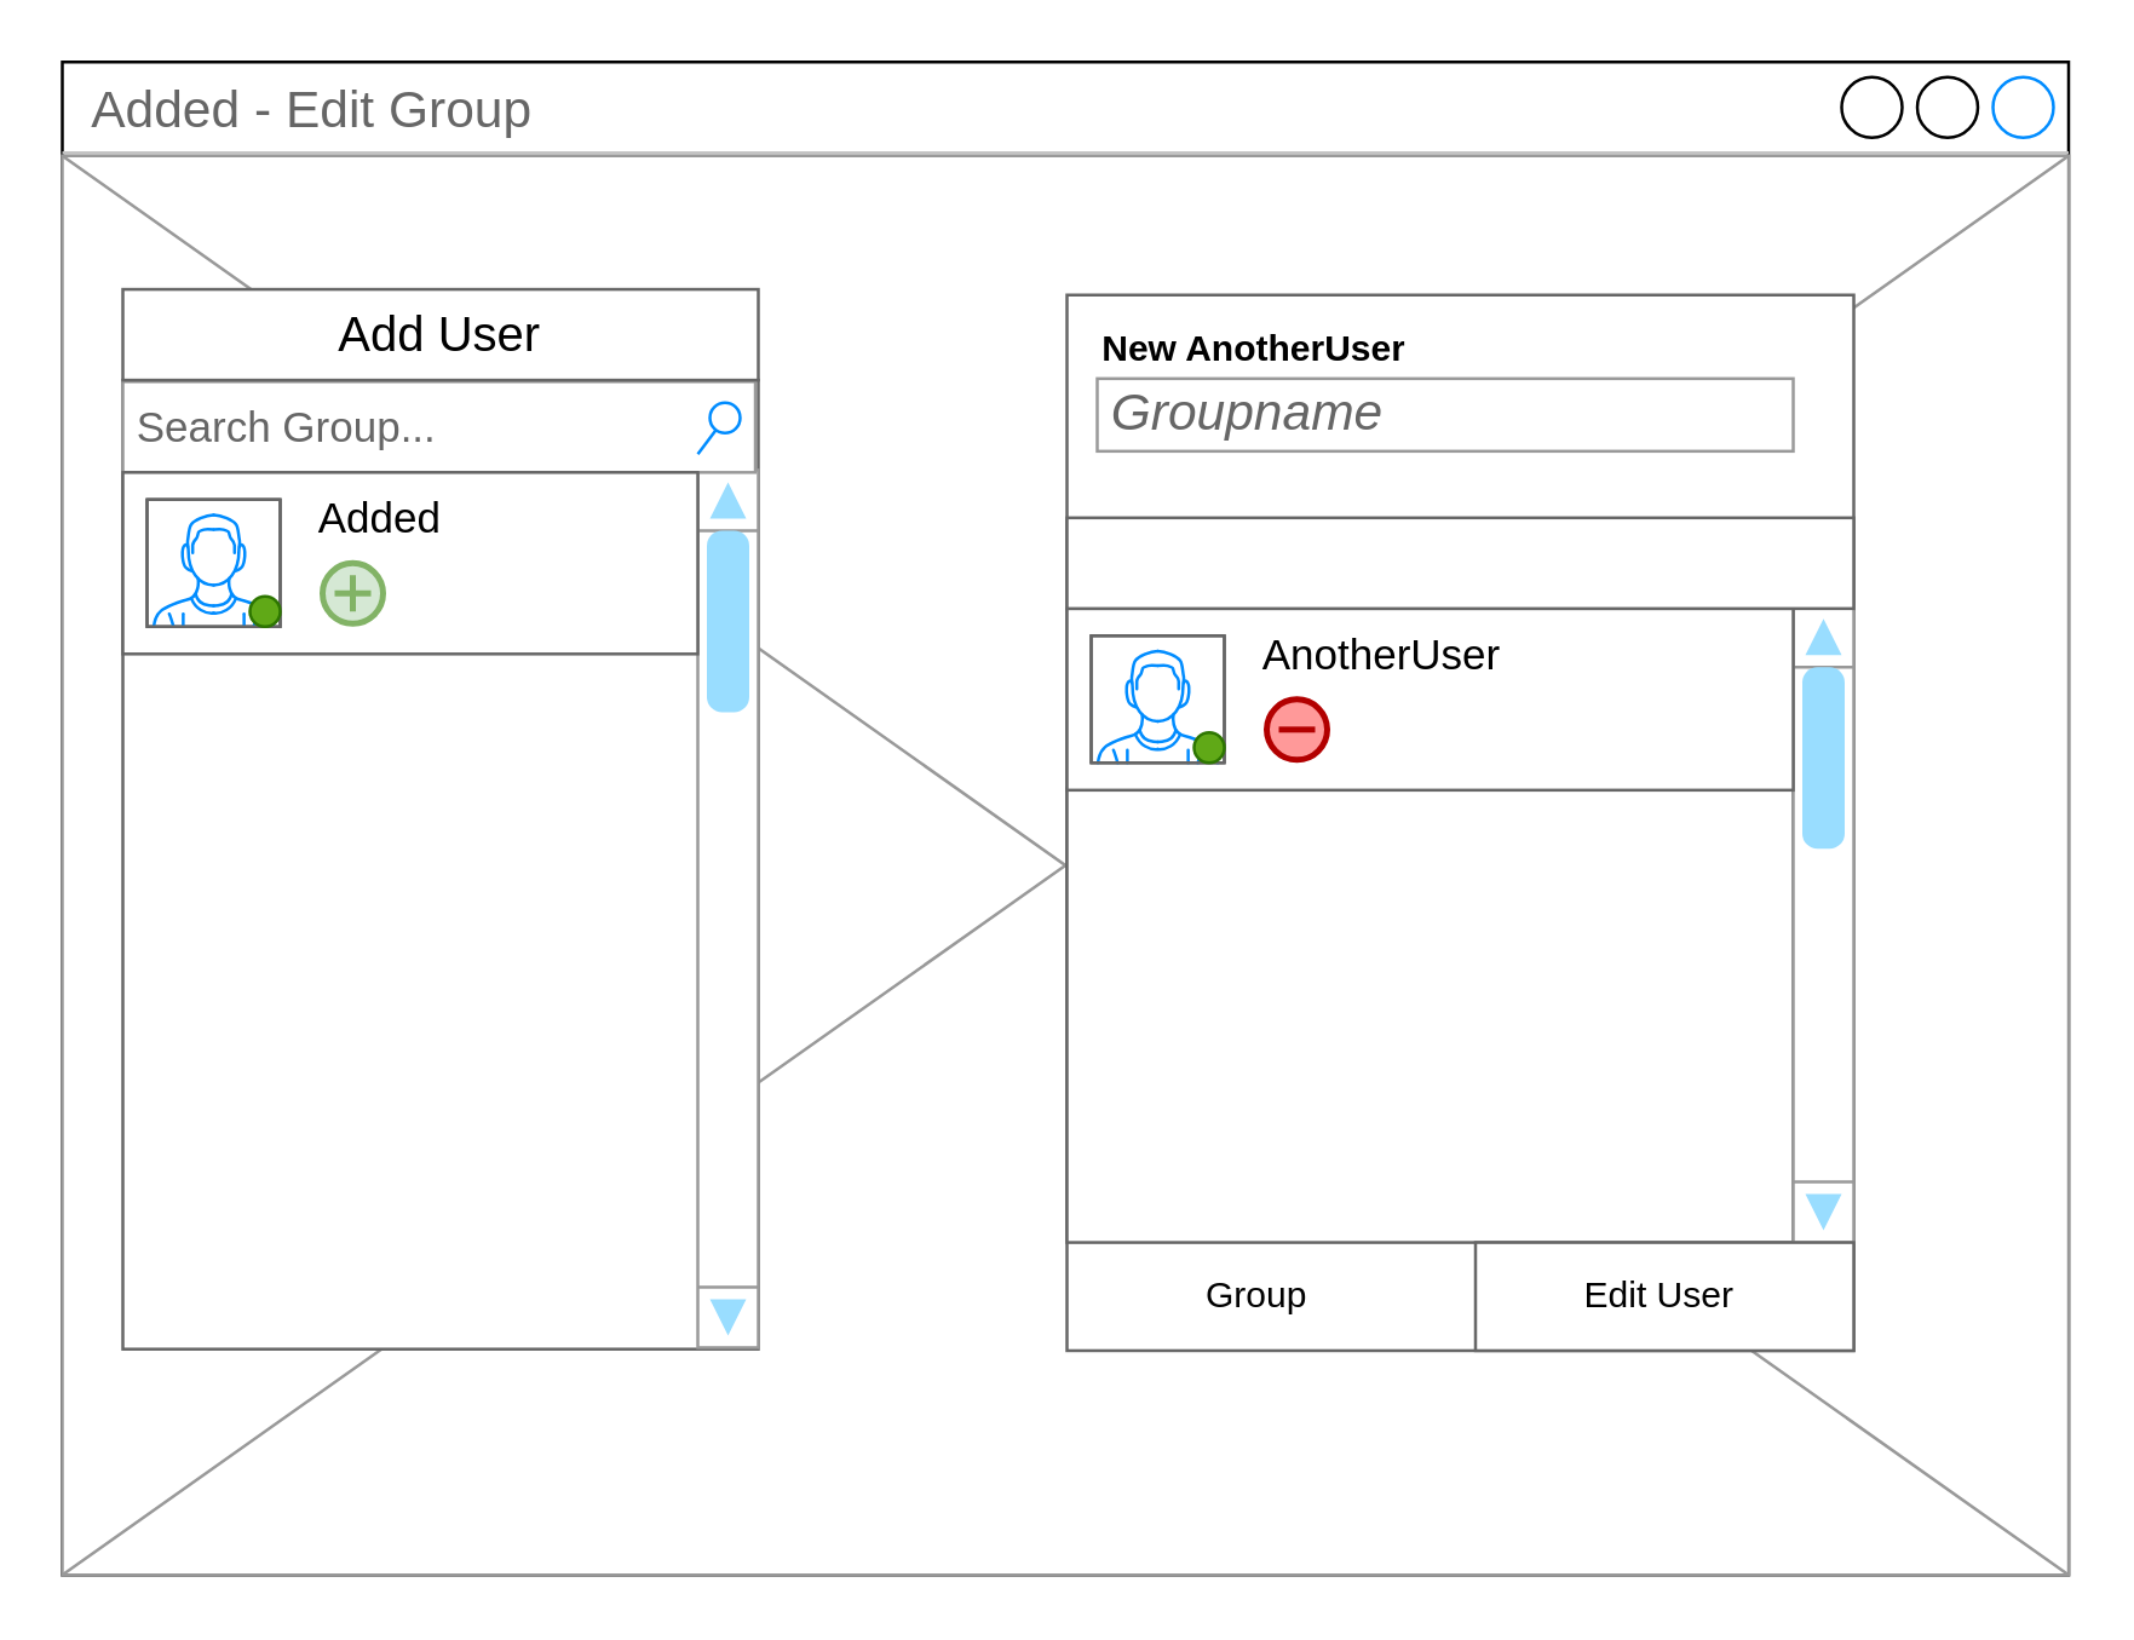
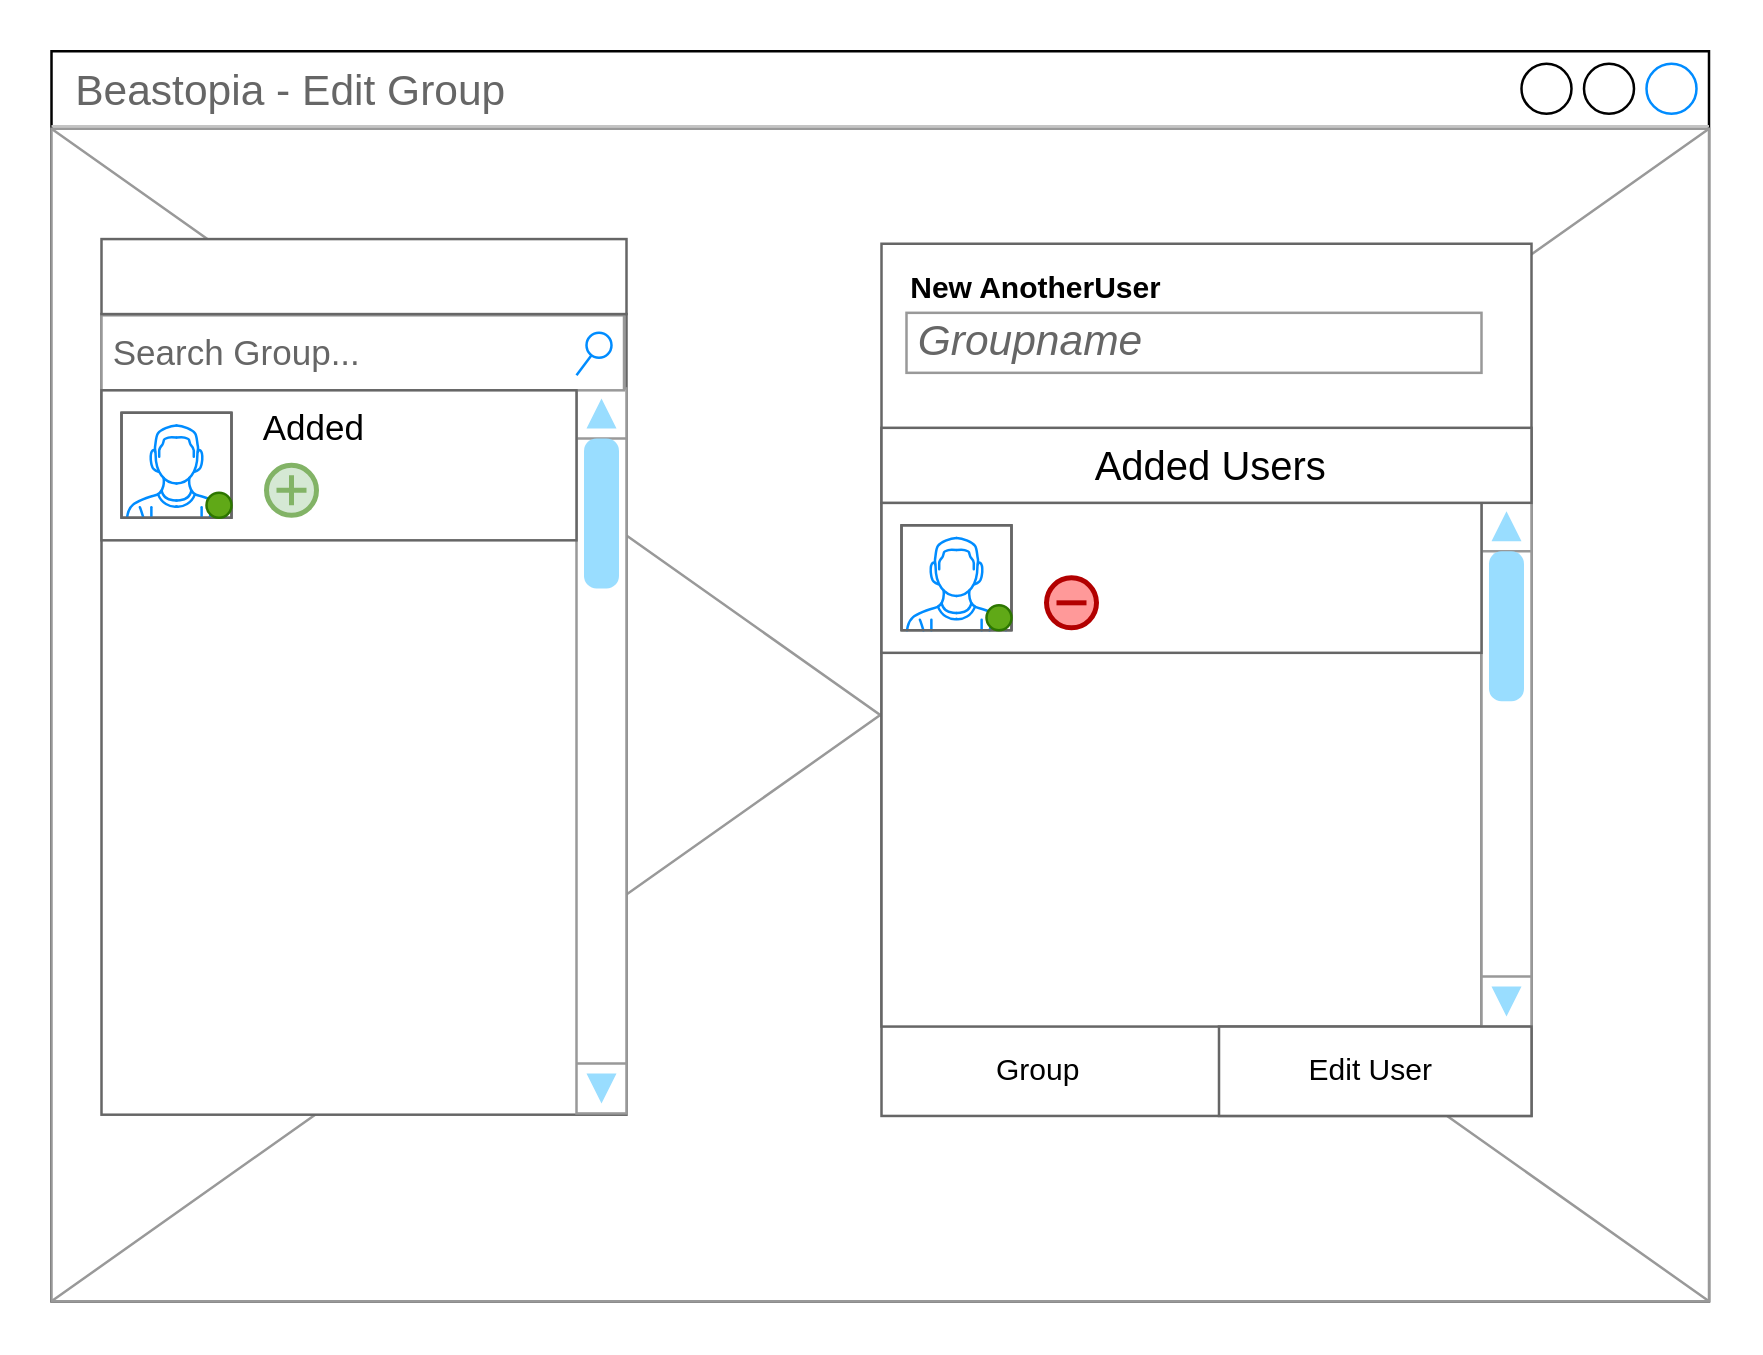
- <mxCell id="2" value="Added&amp;nbsp;- Edit Group" style="strokeWidth=1;shadow=0;dashed=0;align=center;html=1;shape=mxgraph.mockup.containers.window;align=left;verticalAlign=top;spacingLeft=8;strokeColor2=#008cff;strokeColor3=#c4c4c4;fontColor=#666666;mainText=;fontSize=17;labelBackgroundColor=none;whiteSpace=wrap;" parent="1" vertex="1"><mxGeometry x="20" y="20" width="663" height="500" as="geometry" /></mxCell>
+ <mxCell id="2" value="Beastopia&amp;nbsp;- Edit Group" style="strokeWidth=1;shadow=0;dashed=0;align=center;html=1;shape=mxgraph.mockup.containers.window;align=left;verticalAlign=top;spacingLeft=8;strokeColor2=#008cff;strokeColor3=#c4c4c4;fontColor=#666666;mainText=;fontSize=17;labelBackgroundColor=none;whiteSpace=wrap;" parent="1" vertex="1"><mxGeometry x="20" y="20" width="663" height="500" as="geometry" /></mxCell>
- <mxCell id="8" value="Add User" style="text;html=1;strokeColor=none;fillColor=none;align=center;verticalAlign=middle;whiteSpace=wrap;rounded=0;fontSize=16;" parent="1" vertex="1"><mxGeometry x="72.5" y="94.63" width="144" height="30" as="geometry" /></mxCell>
+ <mxCell id="23" value="Added Users" style="text;html=1;strokeColor=none;fillColor=none;align=center;verticalAlign=middle;whiteSpace=wrap;rounded=0;fontSize=16;" parent="1" vertex="1"><mxGeometry x="400" y="170.63" width="168" height="30" as="geometry" /></mxCell>
- <mxCell id="15" value="&lt;p style=&quot;line-height: 120%;&quot;&gt;&lt;span style=&quot;font-size: 14px;&quot;&gt;AnotherUser&lt;/span&gt;&lt;/p&gt;" style="text;html=1;strokeColor=none;fillColor=none;align=left;verticalAlign=middle;whiteSpace=wrap;rounded=0;" parent="1" vertex="1"><mxGeometry x="415" y="209.63" width="98" height="12.5" as="geometry" /></mxCell>
